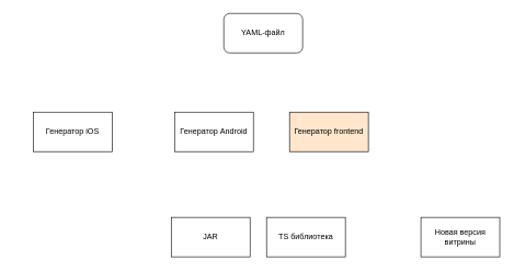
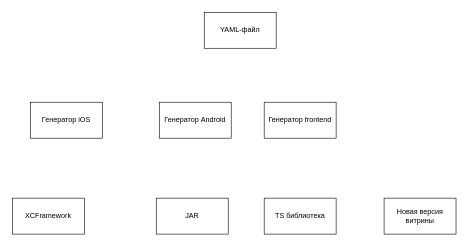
- <mxCell id="2" value="YAML-файл" style="whiteSpace=wrap;html=1;rounded=1;" vertex="1" parent="1"><mxGeometry x="340" y="20" width="120" height="60" as="geometry" /></mxCell>
+ <mxCell id="2" value="YAML-файл" style="rounded=0;whiteSpace=wrap;html=1;" vertex="1" parent="1"><mxGeometry x="340" y="20" width="120" height="60" as="geometry" /></mxCell>
- <mxCell id="5" value="Генератор frontend" style="rounded=0;whiteSpace=wrap;html=1;fillColor=#ffe6cc;" vertex="1" parent="1"><mxGeometry x="440" y="170" width="120" height="60" as="geometry" /></mxCell>
+ <mxCell id="5" value="Генератор frontend" style="rounded=0;whiteSpace=wrap;html=1;" vertex="1" parent="1"><mxGeometry x="440" y="170" width="120" height="60" as="geometry" /></mxCell>
+ <mxCell id="6" value="XCFramework" style="rounded=0;whiteSpace=wrap;html=1;" vertex="1" parent="1"><mxGeometry x="20" y="330" width="120" height="60" as="geometry" /></mxCell>
- <mxCell id="9" value="TS библиотека" style="rounded=0;whiteSpace=wrap;html=1;" vertex="1" parent="1"><mxGeometry x="405" y="330" width="120" height="60" as="geometry" /></mxCell>
+ <mxCell id="9" value="TS библиотека" style="rounded=0;whiteSpace=wrap;html=1;" vertex="1" parent="1"><mxGeometry x="440" y="330" width="120" height="60" as="geometry" /></mxCell>
